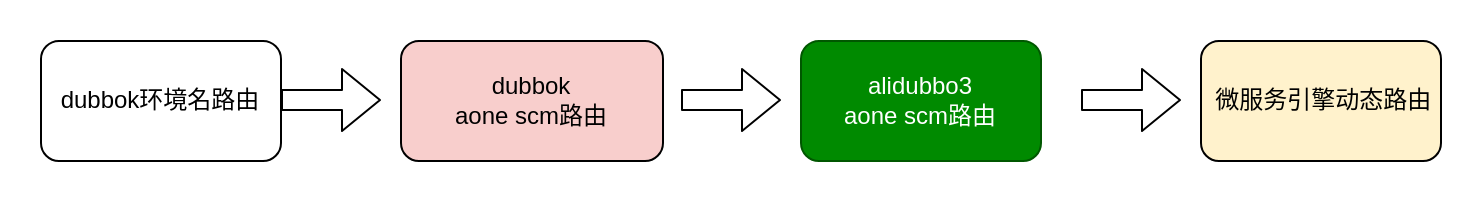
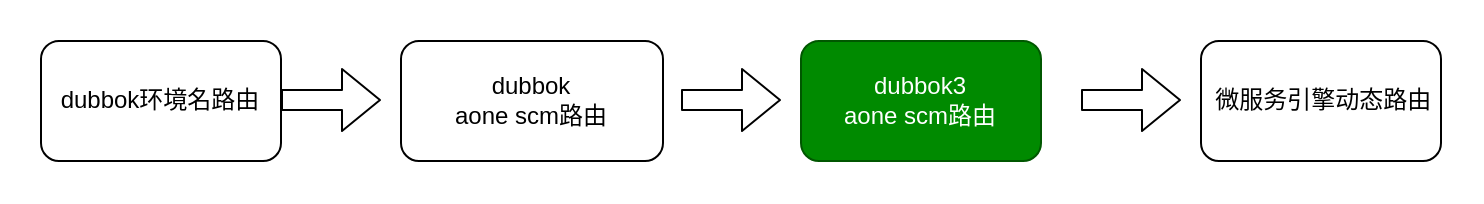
- <mxCell id="3" value="dubbok&lt;br&gt;aone scm路由" style="rounded=1;whiteSpace=wrap;html=1;fillColor=#f8cecc;" vertex="1" parent="1"><mxGeometry x="200" y="20" width="131" height="60" as="geometry" /></mxCell>
+ <mxCell id="3" value="dubbok&lt;br&gt;aone scm路由" style="rounded=1;whiteSpace=wrap;html=1;" vertex="1" parent="1"><mxGeometry x="200" y="20" width="131" height="60" as="geometry" /></mxCell>
- <mxCell id="4" value="alidubbo3 &lt;br&gt;aone scm路由" style="rounded=1;whiteSpace=wrap;html=1;fillColor=#008a00;strokeColor=#005700;fontColor=#ffffff;" vertex="1" parent="1"><mxGeometry x="400" y="20" width="120" height="60" as="geometry" /></mxCell>
+ <mxCell id="4" value="dubbok3 &lt;br&gt;aone scm路由" style="rounded=1;whiteSpace=wrap;html=1;fillColor=#008a00;strokeColor=#005700;fontColor=#ffffff;" vertex="1" parent="1"><mxGeometry x="400" y="20" width="120" height="60" as="geometry" /></mxCell>
- <mxCell id="5" value="&amp;nbsp;微服务引擎动态路由" style="rounded=1;whiteSpace=wrap;html=1;fillColor=#fff2cc;" vertex="1" parent="1"><mxGeometry x="600" y="20" width="120" height="60" as="geometry" /></mxCell>
+ <mxCell id="5" value="&amp;nbsp;微服务引擎动态路由" style="rounded=1;whiteSpace=wrap;html=1;" vertex="1" parent="1"><mxGeometry x="600" y="20" width="120" height="60" as="geometry" /></mxCell>
